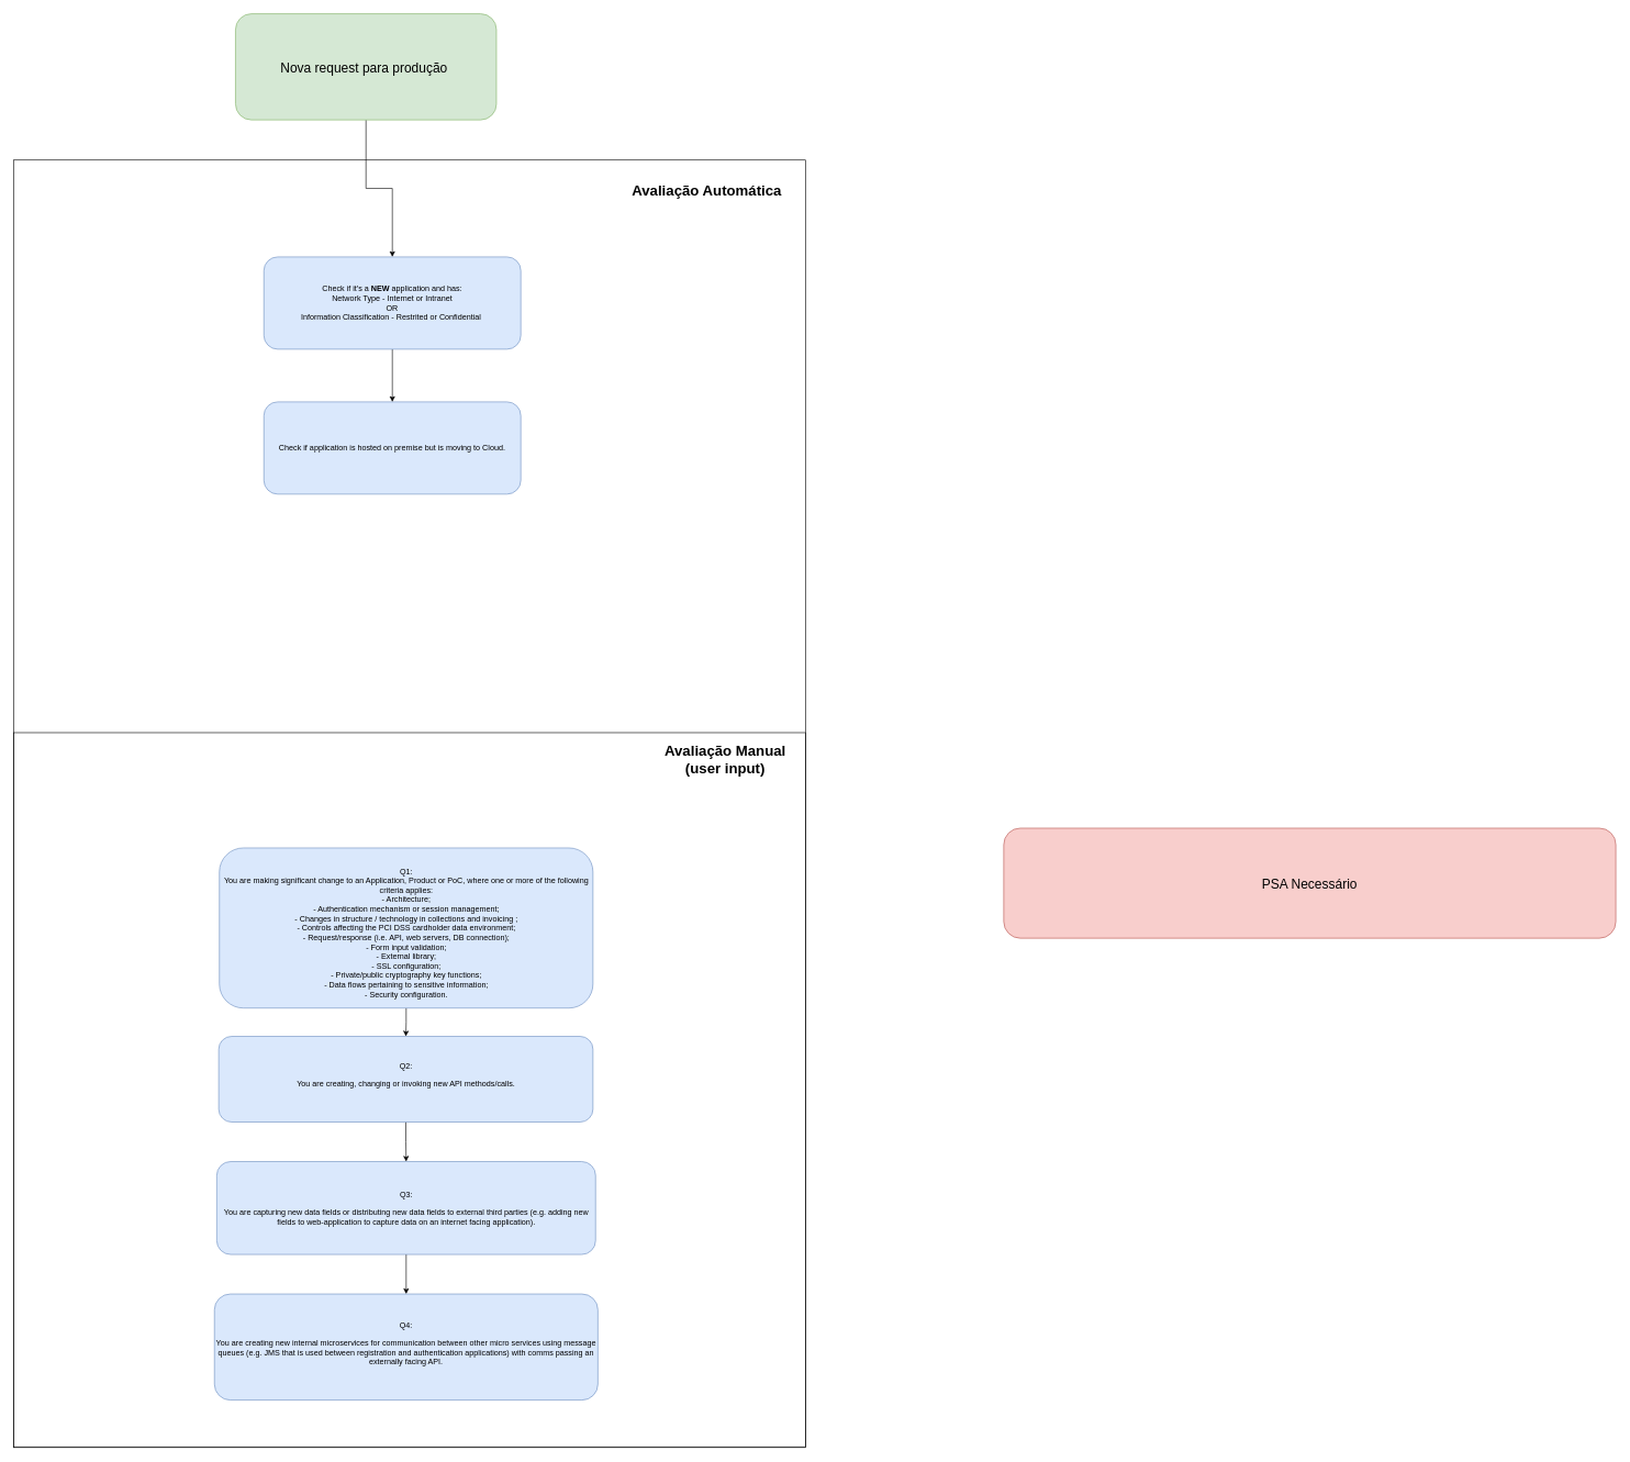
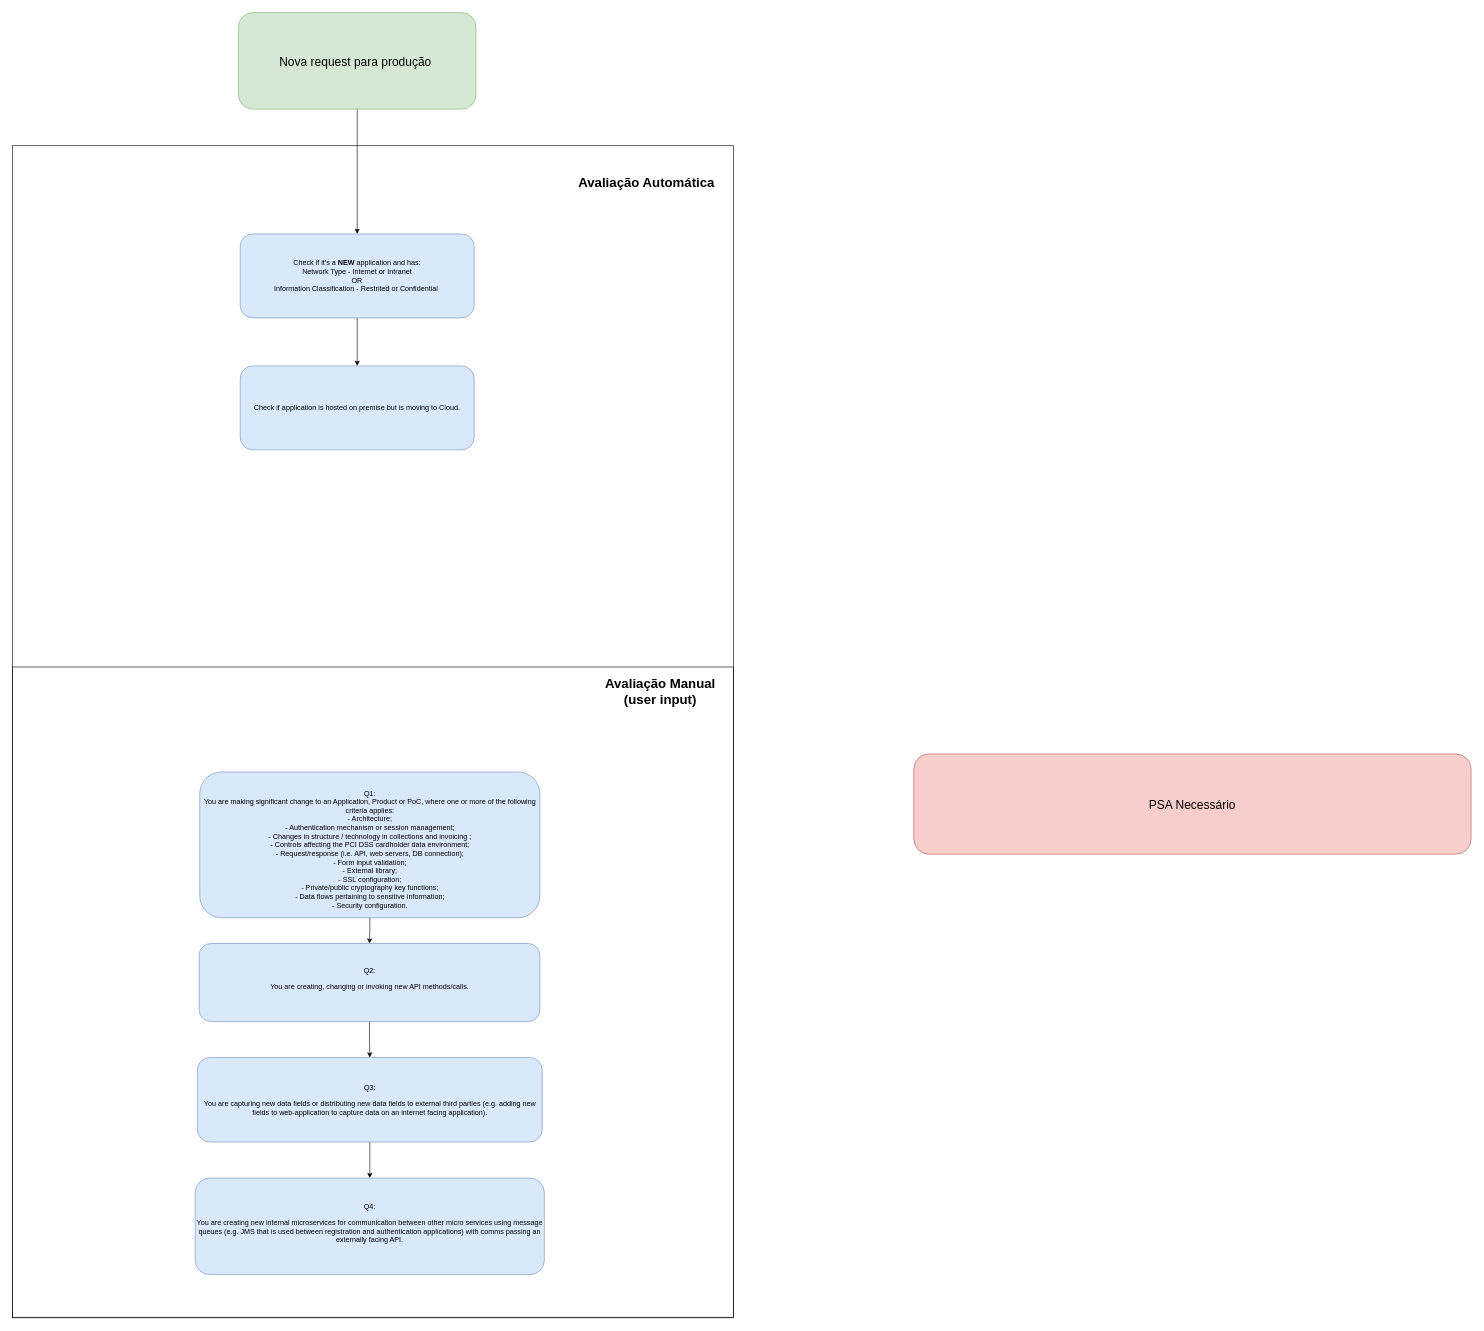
- <mxCell id="13" value="&lt;font style=&quot;font-size: 20px&quot;&gt;Nova request para produção&amp;nbsp;&lt;/font&gt;" style="rounded=1;whiteSpace=wrap;html=1;fillColor=#d5e8d4;strokeColor=#82b366;" vertex="1" parent="1"><mxGeometry x="357" y="20" width="396" height="161" as="geometry" /></mxCell>
+ <mxCell id="13" value="&lt;font style=&quot;font-size: 20px&quot;&gt;Nova request para produção&amp;nbsp;&lt;/font&gt;" style="rounded=1;whiteSpace=wrap;html=1;fillColor=#d5e8d4;strokeColor=#82b366;" vertex="1" parent="1"><mxGeometry x="397" y="20" width="396" height="161" as="geometry" /></mxCell>
- <mxCell id="15" value="&lt;b&gt;&lt;font style=&quot;font-size: 22px&quot;&gt;Avaliação Automática&lt;/font&gt;&lt;/b&gt;" style="text;html=1;strokeColor=none;fillColor=none;align=center;verticalAlign=middle;whiteSpace=wrap;rounded=0;" vertex="1" parent="1"><mxGeometry x="947" y="280" width="251" height="20" as="geometry" /></mxCell>
+ <mxCell id="15" value="&lt;b&gt;&lt;font style=&quot;font-size: 22px&quot;&gt;Avaliação Automática&lt;/font&gt;&lt;/b&gt;" style="text;html=1;strokeColor=none;fillColor=none;align=center;verticalAlign=middle;whiteSpace=wrap;rounded=0;" vertex="1" parent="1"><mxGeometry x="952" y="295" width="251" height="20" as="geometry" /></mxCell>
